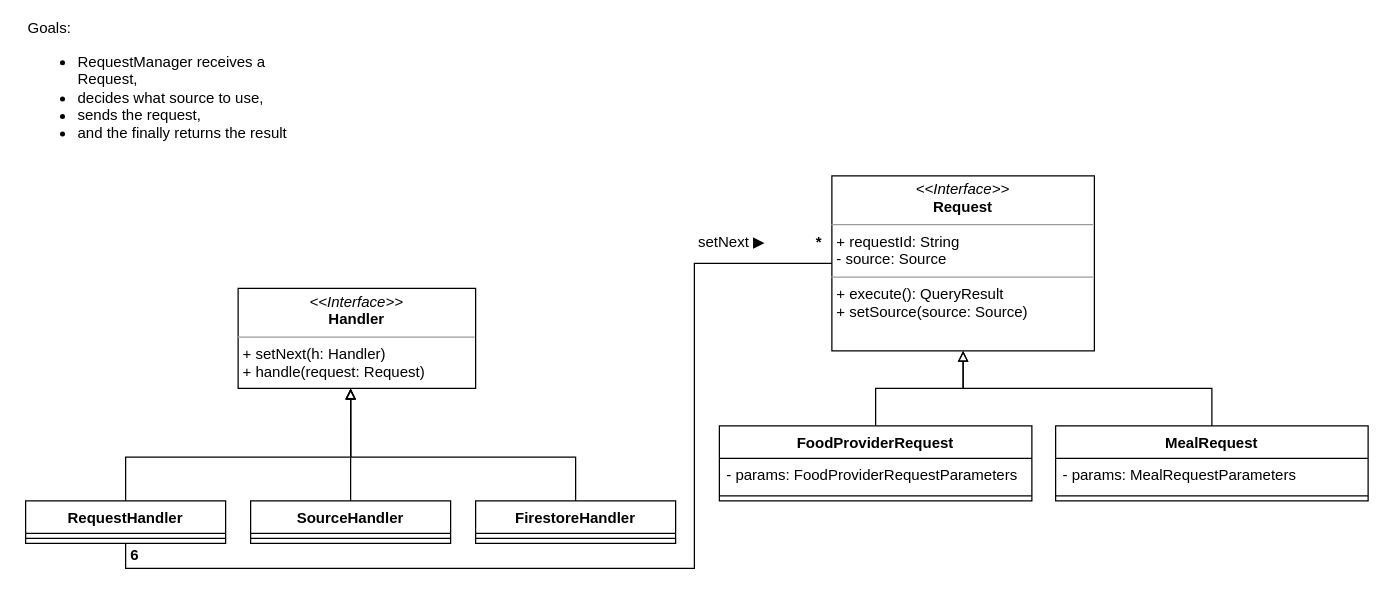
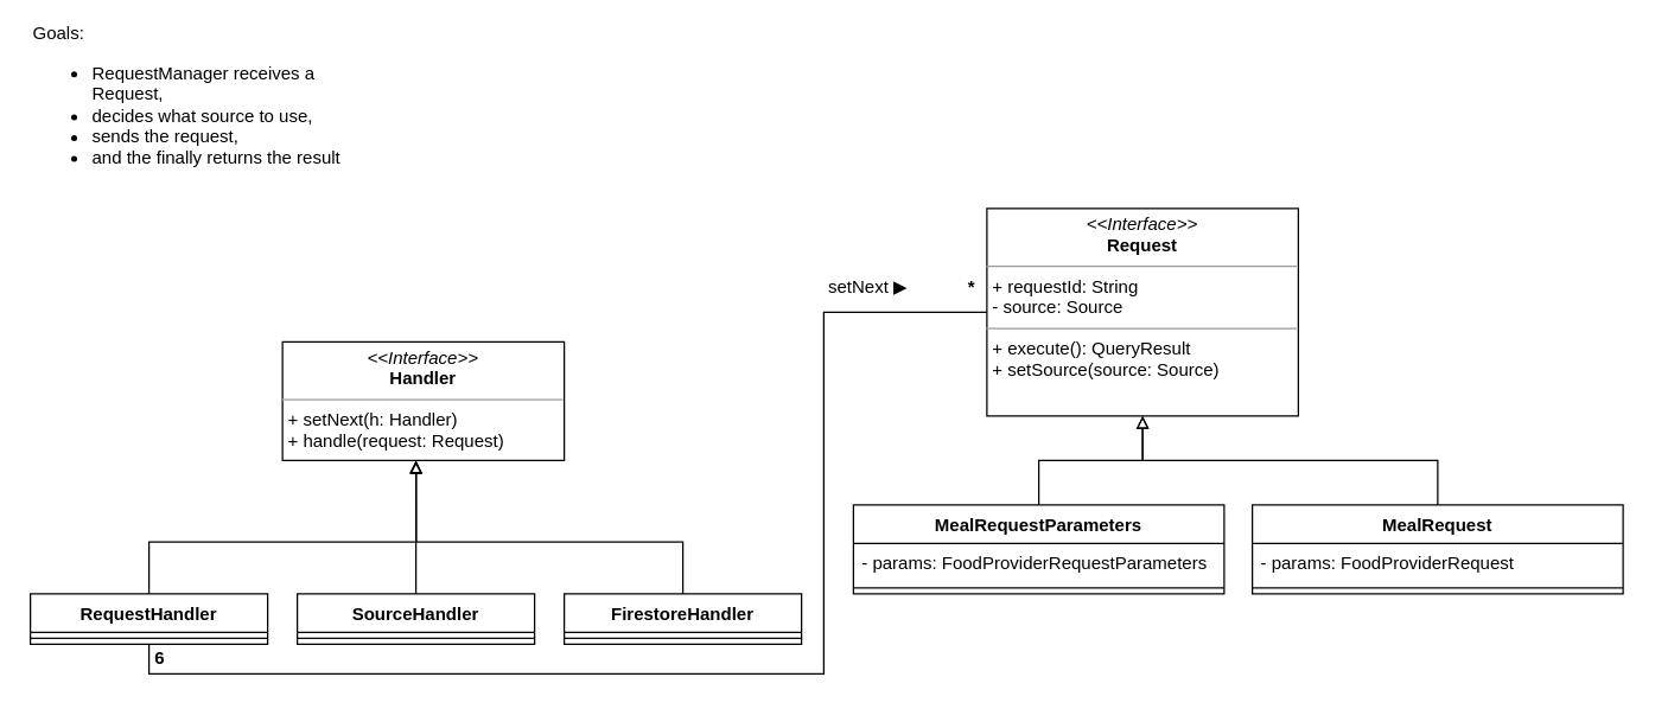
- <mxCell id="5" value="FoodProviderRequest" style="swimlane;fontStyle=1;align=center;verticalAlign=top;childLayout=stackLayout;horizontal=1;startSize=26;horizontalStack=0;resizeParent=1;resizeParentMax=0;resizeLast=0;collapsible=1;marginBottom=0;" vertex="1" parent="1"><mxGeometry x="575" y="340" width="250" height="60" as="geometry" /></mxCell>
+ <mxCell id="5" value="MealRequestParameters" style="swimlane;fontStyle=1;align=center;verticalAlign=top;childLayout=stackLayout;horizontal=1;startSize=26;horizontalStack=0;resizeParent=1;resizeParentMax=0;resizeLast=0;collapsible=1;marginBottom=0;" vertex="1" parent="1"><mxGeometry x="575" y="340" width="250" height="60" as="geometry" /></mxCell>
- <mxCell id="10" value="- params: MealRequestParameters" style="text;strokeColor=none;fillColor=none;align=left;verticalAlign=top;spacingLeft=4;spacingRight=4;overflow=hidden;rotatable=0;points=[[0,0.5],[1,0.5]];portConstraint=eastwest;" vertex="1" parent="9"><mxGeometry y="26" width="250" height="26" as="geometry" /></mxCell>
+ <mxCell id="10" value="- params: FoodProviderRequest" style="text;strokeColor=none;fillColor=none;align=left;verticalAlign=top;spacingLeft=4;spacingRight=4;overflow=hidden;rotatable=0;points=[[0,0.5],[1,0.5]];portConstraint=eastwest;" vertex="1" parent="9"><mxGeometry y="26" width="250" height="26" as="geometry" /></mxCell>
